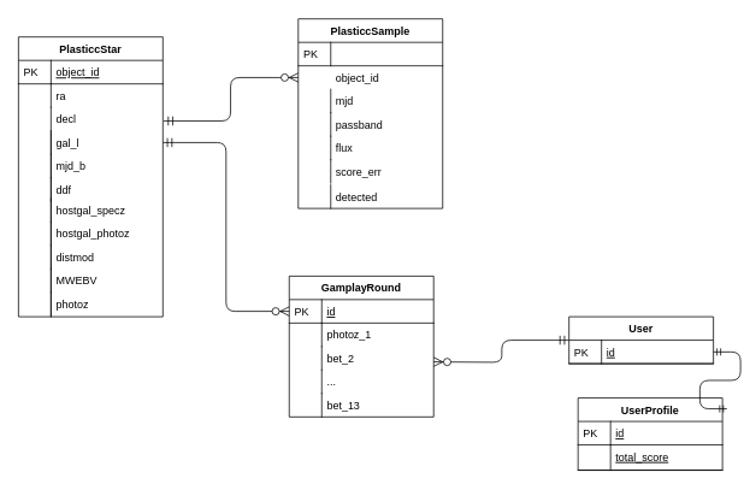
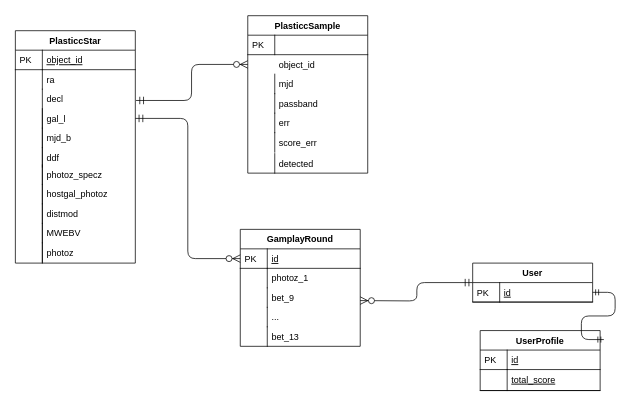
- <mxCell id="11" value="flux" style="shape=partialRectangle;top=0;left=0;right=0;bottom=0;align=left;verticalAlign=top;fillColor=none;spacingLeft=40;spacingRight=4;overflow=hidden;rotatable=0;points=[[0,0.5],[1,0.5]];portConstraint=eastwest;dropTarget=0;rounded=0;shadow=0;strokeWidth=1;" vertex="1" parent="1"><mxGeometry x="330" y="150" width="160" height="26" as="geometry" /></mxCell>
+ <mxCell id="11" value="err" style="shape=partialRectangle;top=0;left=0;right=0;bottom=0;align=left;verticalAlign=top;fillColor=none;spacingLeft=40;spacingRight=4;overflow=hidden;rotatable=0;points=[[0,0.5],[1,0.5]];portConstraint=eastwest;dropTarget=0;rounded=0;shadow=0;strokeWidth=1;" vertex="1" parent="1"><mxGeometry x="330" y="150" width="160" height="26" as="geometry" /></mxCell>
- <mxCell id="47" value="hostgal_specz" style="shape=partialRectangle;top=0;left=0;right=0;bottom=0;align=left;verticalAlign=top;fillColor=none;spacingLeft=40;spacingRight=4;overflow=hidden;rotatable=0;points=[[0,0.5],[1,0.5]];portConstraint=eastwest;dropTarget=0;rounded=0;shadow=0;strokeWidth=1;" vertex="1" parent="33"><mxGeometry y="179" width="160" height="26" as="geometry" /></mxCell>
+ <mxCell id="47" value="photoz_specz" style="shape=partialRectangle;top=0;left=0;right=0;bottom=0;align=left;verticalAlign=top;fillColor=none;spacingLeft=40;spacingRight=4;overflow=hidden;rotatable=0;points=[[0,0.5],[1,0.5]];portConstraint=eastwest;dropTarget=0;rounded=0;shadow=0;strokeWidth=1;" vertex="1" parent="33"><mxGeometry y="179" width="160" height="26" as="geometry" /></mxCell>
- <mxCell id="26" value="bet_2" style="shape=partialRectangle;top=0;left=0;right=0;bottom=0;align=left;verticalAlign=top;fillColor=none;spacingLeft=40;spacingRight=4;overflow=hidden;rotatable=0;points=[[0,0.5],[1,0.5]];portConstraint=eastwest;dropTarget=0;rounded=0;shadow=0;strokeWidth=1;" vertex="1" parent="20"><mxGeometry y="78" width="160" height="26" as="geometry" /></mxCell>
+ <mxCell id="26" value="bet_9" style="shape=partialRectangle;top=0;left=0;right=0;bottom=0;align=left;verticalAlign=top;fillColor=none;spacingLeft=40;spacingRight=4;overflow=hidden;rotatable=0;points=[[0,0.5],[1,0.5]];portConstraint=eastwest;dropTarget=0;rounded=0;shadow=0;strokeWidth=1;" vertex="1" parent="20"><mxGeometry y="78" width="160" height="26" as="geometry" /></mxCell>
